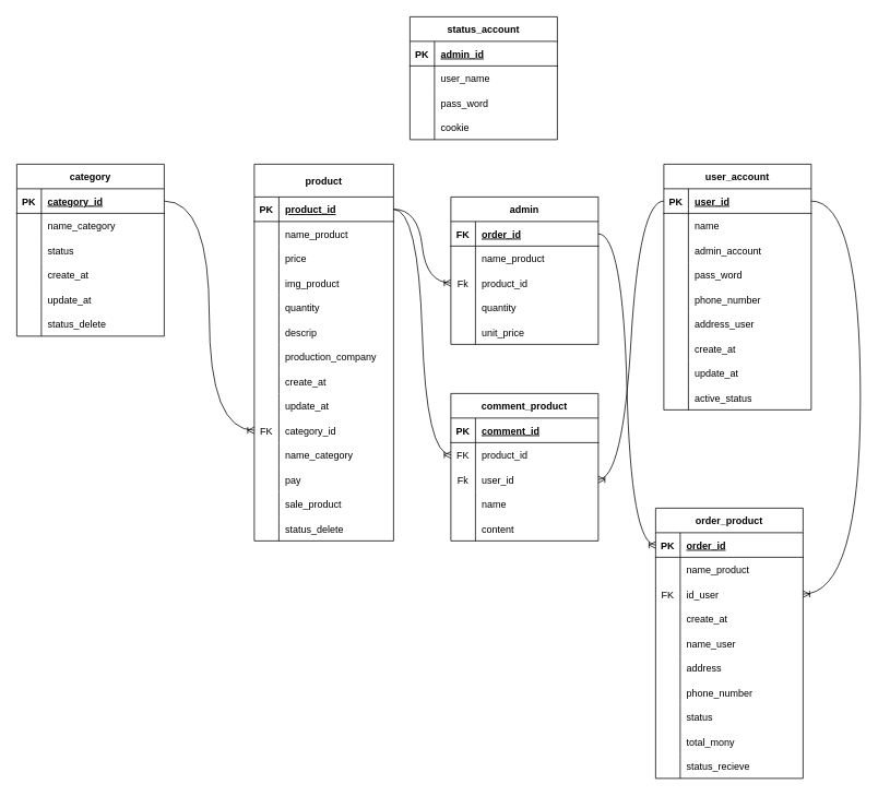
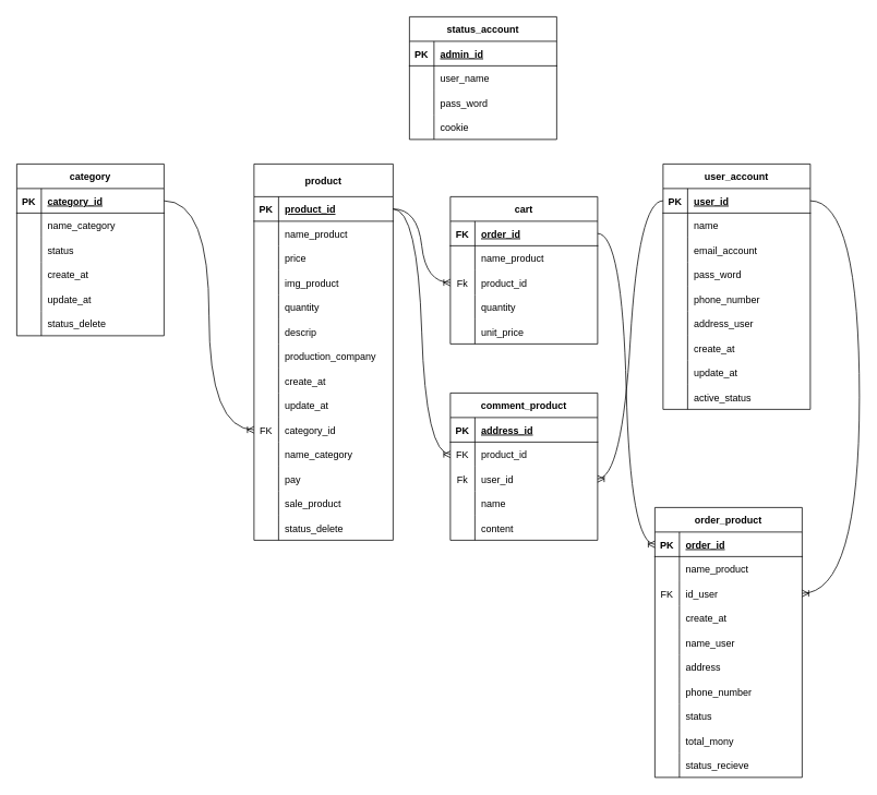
- <mxCell id="139" value="admin" style="shape=table;startSize=30;container=1;collapsible=1;childLayout=tableLayout;fixedRows=1;rowLines=0;fontStyle=1;align=center;resizeLast=1;" parent="1" vertex="1"><mxGeometry x="550" y="240" width="180" height="180" as="geometry"><mxRectangle x="480" y="20" width="140" height="30" as="alternateBounds" /></mxGeometry></mxCell>
+ <mxCell id="139" value="cart" style="shape=table;startSize=30;container=1;collapsible=1;childLayout=tableLayout;fixedRows=1;rowLines=0;fontStyle=1;align=center;resizeLast=1;" parent="1" vertex="1"><mxGeometry x="550" y="240" width="180" height="180" as="geometry"><mxRectangle x="480" y="20" width="140" height="30" as="alternateBounds" /></mxGeometry></mxCell>
- <mxCell id="46" value="admin_account" style="shape=partialRectangle;connectable=0;fillColor=none;top=0;left=0;bottom=0;right=0;align=left;spacingLeft=6;overflow=hidden;" parent="44" vertex="1"><mxGeometry x="30" width="150" height="30" as="geometry"><mxRectangle width="150" height="30" as="alternateBounds" /></mxGeometry></mxCell>
+ <mxCell id="46" value="email_account" style="shape=partialRectangle;connectable=0;fillColor=none;top=0;left=0;bottom=0;right=0;align=left;spacingLeft=6;overflow=hidden;" parent="44" vertex="1"><mxGeometry x="30" width="150" height="30" as="geometry"><mxRectangle width="150" height="30" as="alternateBounds" /></mxGeometry></mxCell>
- <mxCell id="24" value="comment_id" style="shape=partialRectangle;connectable=0;fillColor=none;top=0;left=0;bottom=0;right=0;align=left;spacingLeft=6;fontStyle=5;overflow=hidden;" parent="22" vertex="1"><mxGeometry x="30" width="150" height="30" as="geometry"><mxRectangle width="150" height="30" as="alternateBounds" /></mxGeometry></mxCell>
+ <mxCell id="24" value="address_id" style="shape=partialRectangle;connectable=0;fillColor=none;top=0;left=0;bottom=0;right=0;align=left;spacingLeft=6;fontStyle=5;overflow=hidden;" parent="22" vertex="1"><mxGeometry x="30" width="150" height="30" as="geometry"><mxRectangle width="150" height="30" as="alternateBounds" /></mxGeometry></mxCell>
